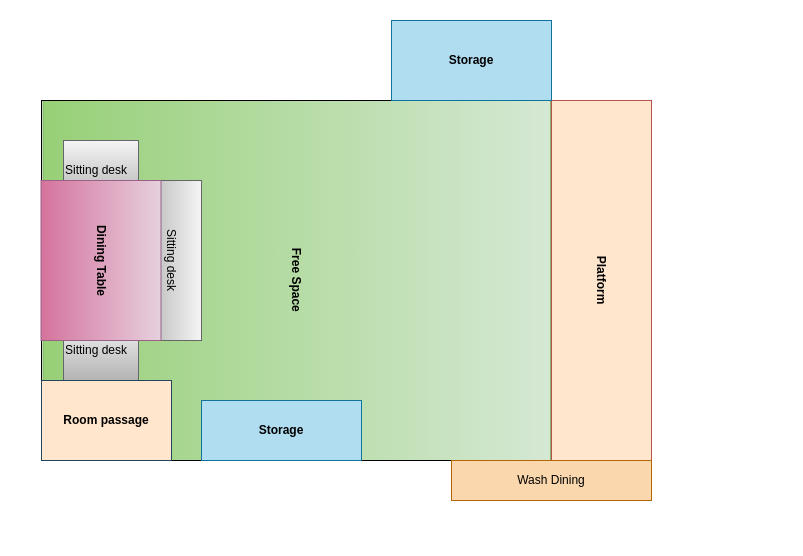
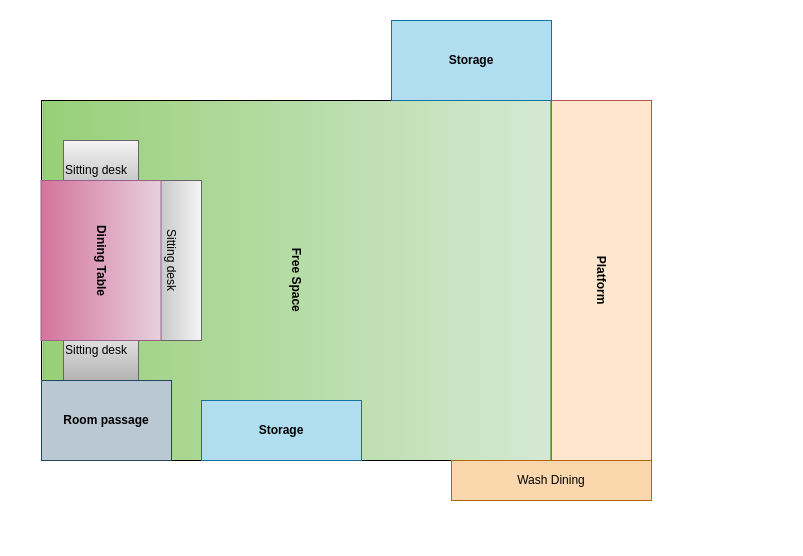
- <mxCell id="9" value="&lt;b&gt;Room passage&lt;/b&gt;" style="rounded=0;whiteSpace=wrap;html=1;fillColor=#ffe6cc;strokeColor=#23445d;" vertex="1" parent="1"><mxGeometry x="41" y="380" width="130" height="80" as="geometry" /></mxCell>
+ <mxCell id="9" value="&lt;b&gt;Room passage&lt;/b&gt;" style="rounded=0;whiteSpace=wrap;html=1;fillColor=#bac8d3;strokeColor=#23445d;" vertex="1" parent="1"><mxGeometry x="41" y="380" width="130" height="80" as="geometry" /></mxCell>
